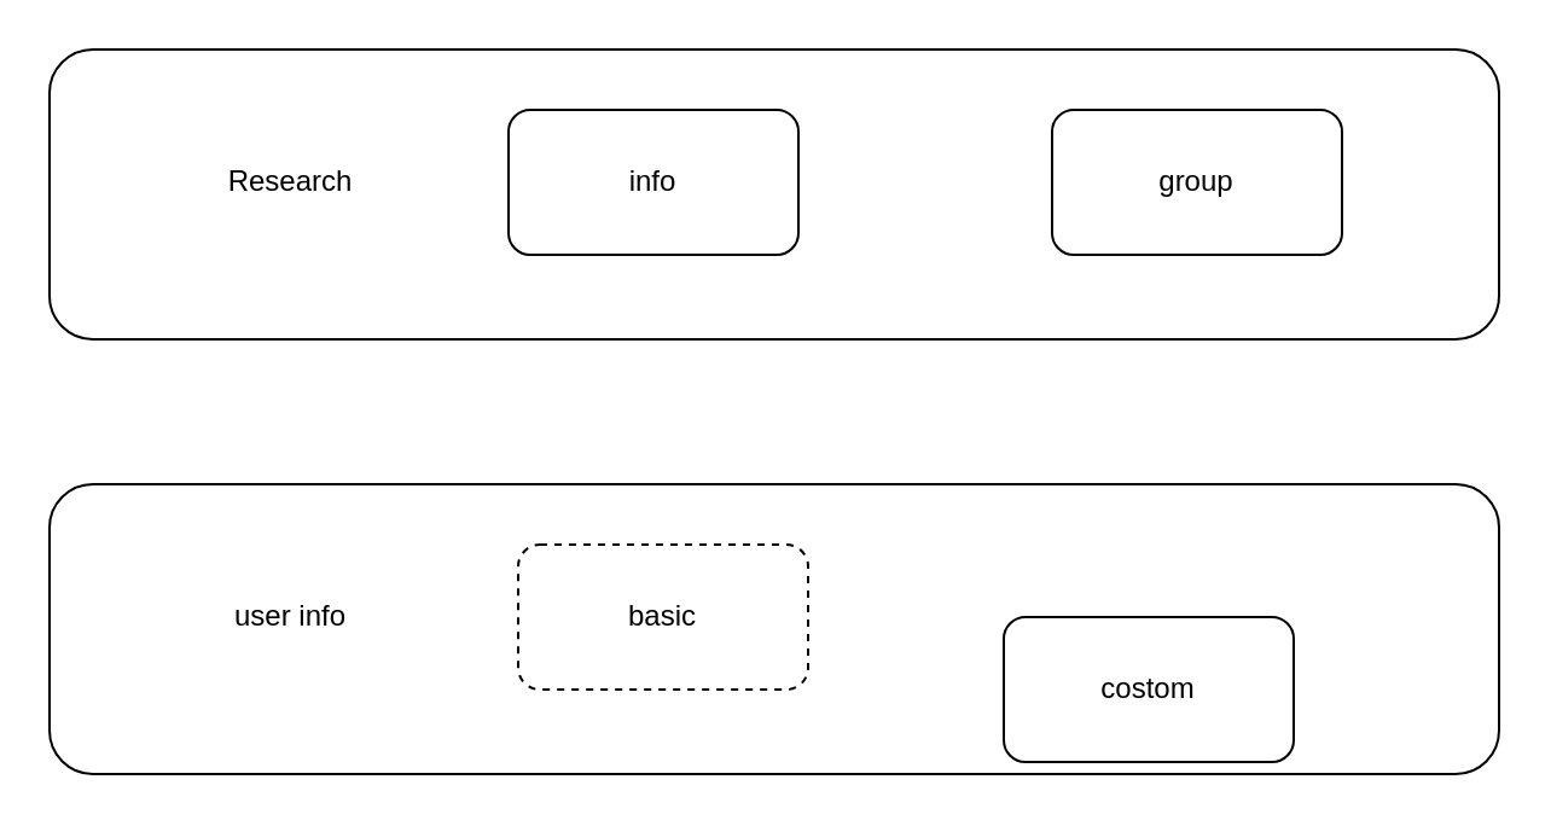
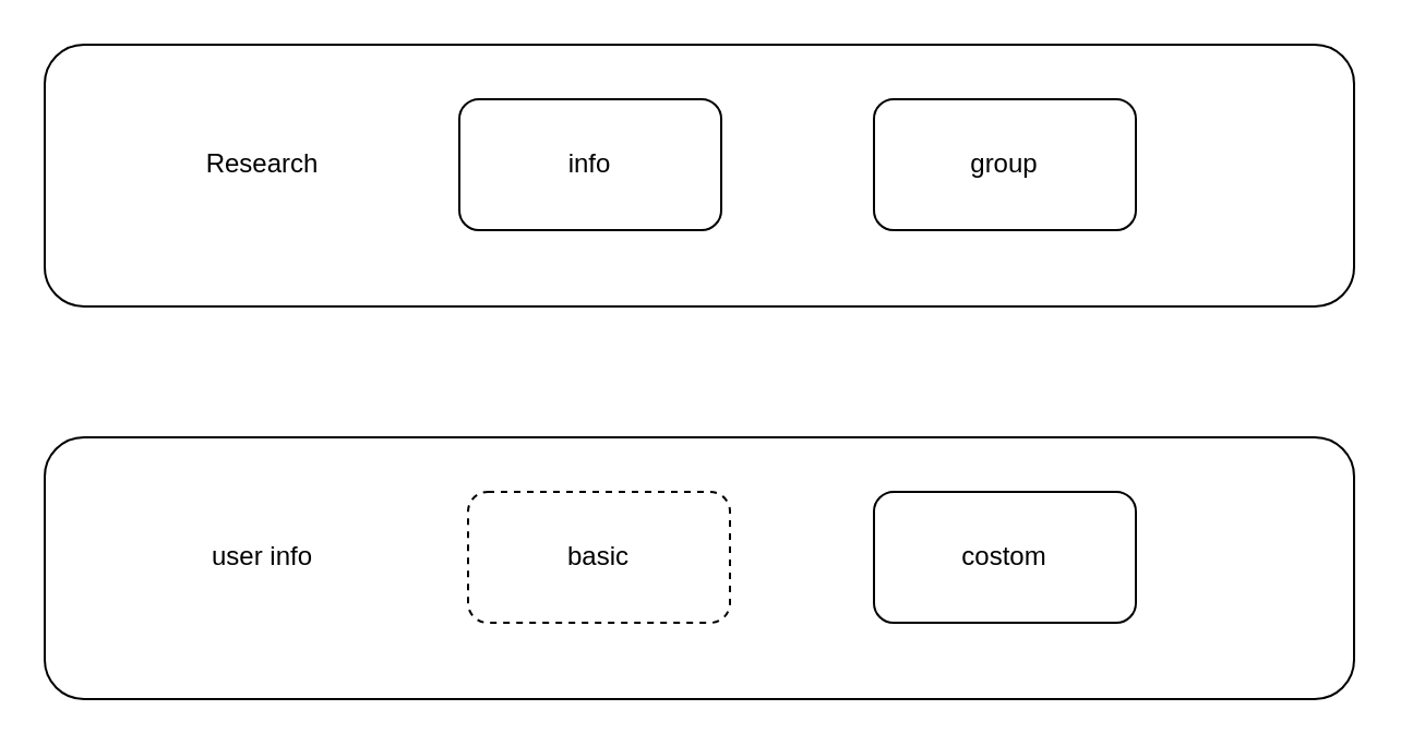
- <mxCell id="5" value="group" style="rounded=1;whiteSpace=wrap;html=1;" vertex="1" parent="1"><mxGeometry x="435" y="45" width="120" height="60" as="geometry" /></mxCell>
+ <mxCell id="5" value="group" style="rounded=1;whiteSpace=wrap;html=1;" vertex="1" parent="1"><mxGeometry x="400" y="45" width="120" height="60" as="geometry" /></mxCell>
- <mxCell id="9" value="costom" style="rounded=1;whiteSpace=wrap;html=1;" vertex="1" parent="1"><mxGeometry x="415" y="255" width="120" height="60" as="geometry" /></mxCell>
+ <mxCell id="9" value="costom" style="rounded=1;whiteSpace=wrap;html=1;" vertex="1" parent="1"><mxGeometry x="400" y="225" width="120" height="60" as="geometry" /></mxCell>
